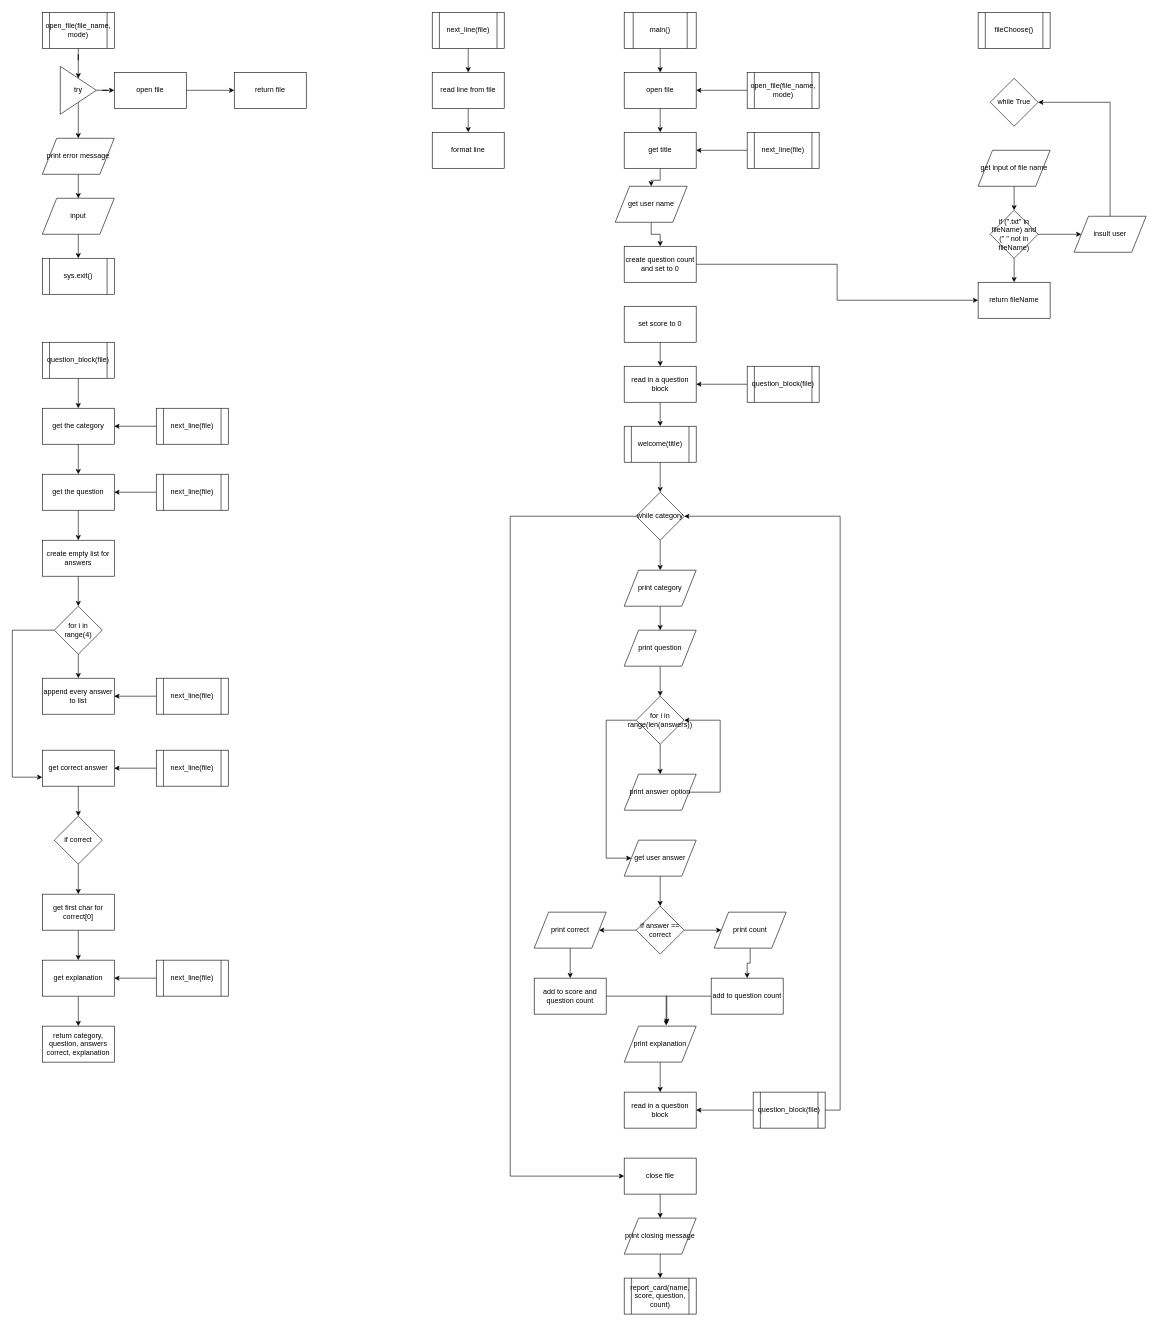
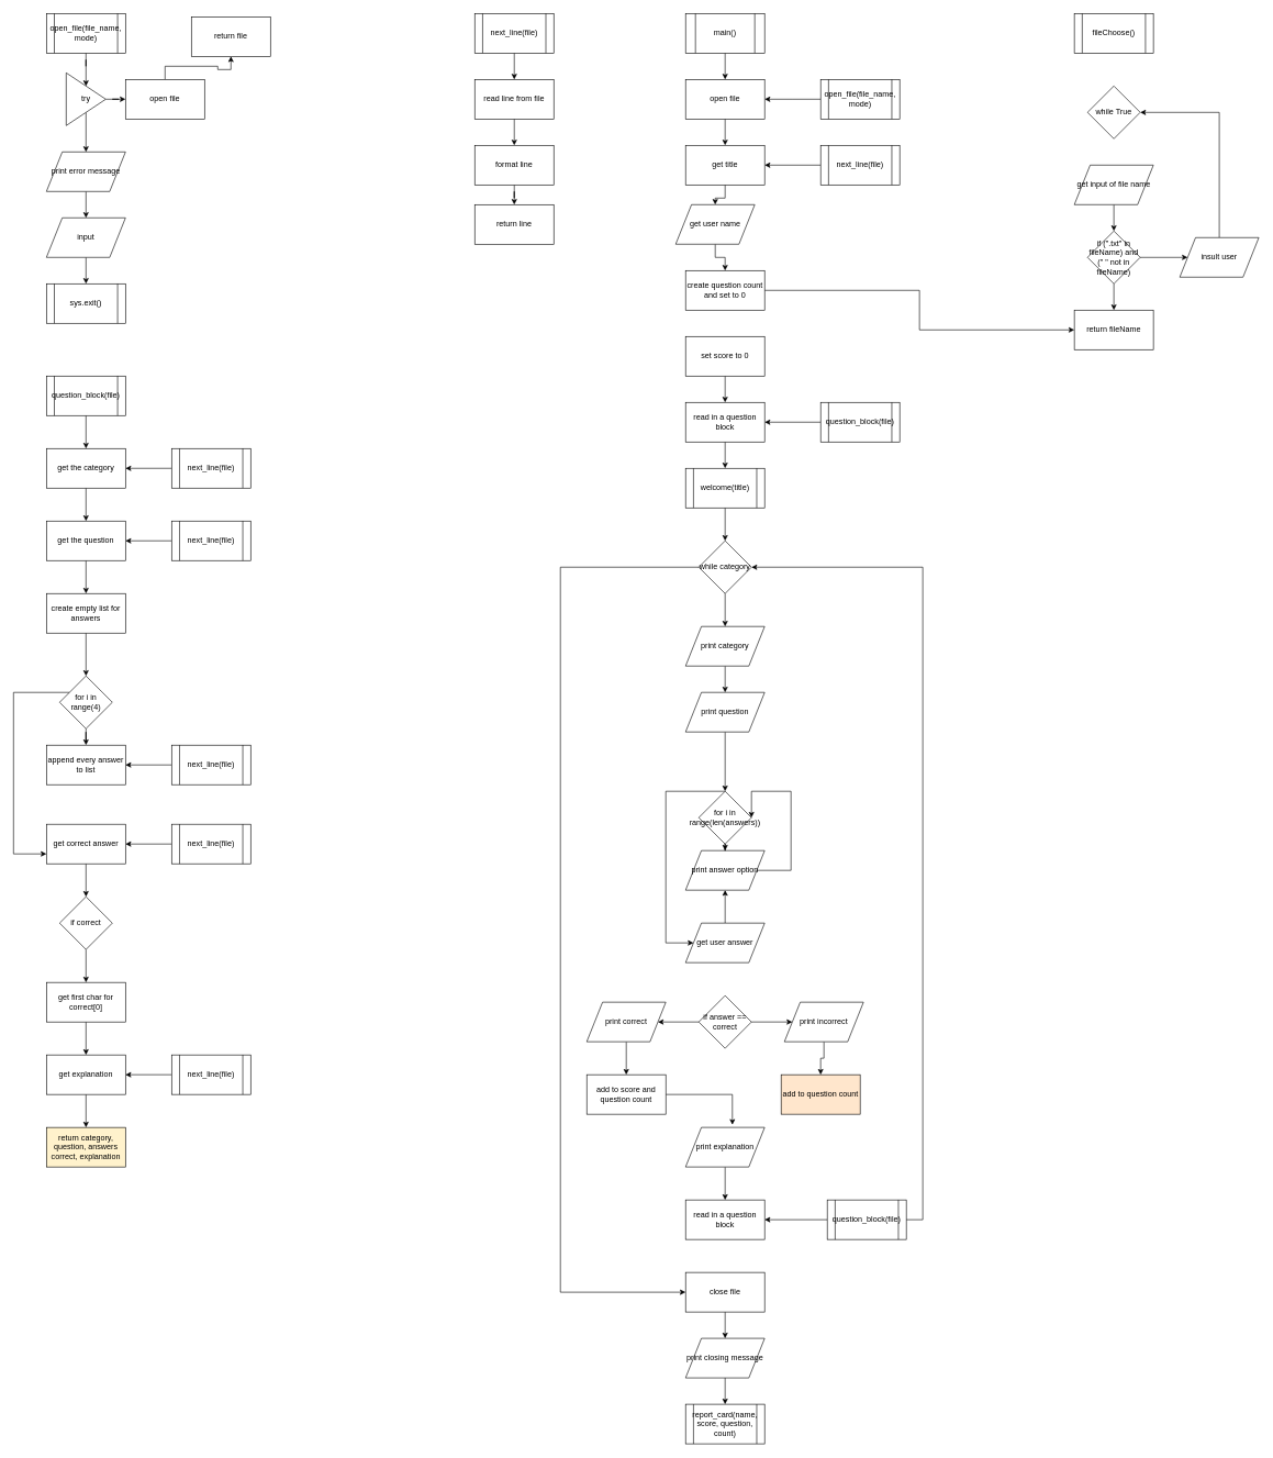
- <mxCell id="14" value="return file" style="rounded=0;whiteSpace=wrap;html=1;" parent="1" vertex="1"><mxGeometry x="390" y="120" width="120" height="60" as="geometry" /></mxCell>
+ <mxCell id="14" value="return file" style="rounded=0;whiteSpace=wrap;html=1;" parent="1" vertex="1"><mxGeometry x="290" y="25" width="120" height="60" as="geometry" /></mxCell>
+ <mxCell id="19" value="" style="edgeStyle=orthogonalEdgeStyle;rounded=0;orthogonalLoop=1;jettySize=auto;html=1;" parent="1" source="20" target="21" edge="1"><mxGeometry relative="1" as="geometry" /></mxCell>
+ <mxCell id="21" value="return line" style="rounded=0;whiteSpace=wrap;html=1;" parent="1" vertex="1"><mxGeometry x="720" y="310" width="120" height="60" as="geometry" /></mxCell>
- <mxCell id="36" value="for i in range(4)" style="rhombus;whiteSpace=wrap;html=1;" parent="1" vertex="1"><mxGeometry x="90" y="1010" width="80" height="80" as="geometry" /></mxCell>
+ <mxCell id="36" value="for i in range(4)" style="rhombus;whiteSpace=wrap;html=1;" parent="1" vertex="1"><mxGeometry x="90" y="1025" width="80" height="80" as="geometry" /></mxCell>
- <mxCell id="84" value="for i in range(len(answers))" style="rhombus;whiteSpace=wrap;html=1;" vertex="1" parent="1"><mxGeometry x="1060" y="1160" width="80" height="80" as="geometry" /></mxCell>
+ <mxCell id="84" value="for i in range(len(answers))" style="rhombus;whiteSpace=wrap;html=1;" vertex="1" parent="1"><mxGeometry x="1060" y="1200" width="80" height="80" as="geometry" /></mxCell>
- <mxCell id="87" value="" style="edgeStyle=orthogonalEdgeStyle;rounded=0;orthogonalLoop=1;jettySize=auto;html=1;" edge="1" parent="1" source="88" target="91"><mxGeometry relative="1" as="geometry" /></mxCell>
+ <mxCell id="87" value="" style="edgeStyle=orthogonalEdgeStyle;rounded=0;orthogonalLoop=1;jettySize=auto;html=1;" edge="1" parent="1" source="88" target="86"><mxGeometry relative="1" as="geometry" /></mxCell>
- <mxCell id="95" value="print count" style="shape=parallelogram;perimeter=parallelogramPerimeter;whiteSpace=wrap;html=1;" vertex="1" parent="1"><mxGeometry x="1190" y="1520" width="120" height="60" as="geometry" /></mxCell>
+ <mxCell id="95" value="print incorrect" style="shape=parallelogram;perimeter=parallelogramPerimeter;whiteSpace=wrap;html=1;" vertex="1" parent="1"><mxGeometry x="1190" y="1520" width="120" height="60" as="geometry" /></mxCell>
- <mxCell id="99" value="add to question count" style="rounded=0;whiteSpace=wrap;html=1;" vertex="1" parent="1"><mxGeometry x="1185" y="1630" width="120" height="60" as="geometry" /></mxCell>
+ <mxCell id="99" value="add to question count" style="rounded=0;whiteSpace=wrap;html=1;fillColor=#ffe6cc;" vertex="1" parent="1"><mxGeometry x="1185" y="1630" width="120" height="60" as="geometry" /></mxCell>
- <mxCell id="98" value="" style="edgeStyle=orthogonalEdgeStyle;rounded=0;orthogonalLoop=1;jettySize=auto;html=1;entryX=0.583;entryY=-0.017;entryDx=0;entryDy=0;entryPerimeter=0;" edge="1" parent="1" source="99" target="101"><mxGeometry relative="1" as="geometry"><mxPoint x="1105" y="1660" as="targetPoint" /></mxGeometry></mxCell>
- <mxCell id="50" value="return category, question, answers correct, explanation" style="rounded=0;whiteSpace=wrap;html=1;" parent="1" vertex="1"><mxGeometry x="70" y="1710" width="120" height="60" as="geometry" /></mxCell>
+ <mxCell id="50" value="return category, question, answers correct, explanation" style="rounded=0;whiteSpace=wrap;html=1;fillColor=#fff2cc;" parent="1" vertex="1"><mxGeometry x="70" y="1710" width="120" height="60" as="geometry" /></mxCell>
